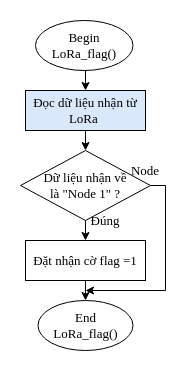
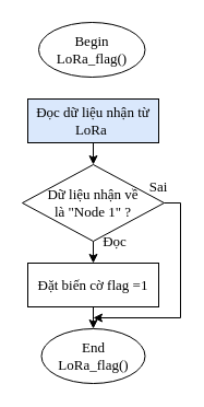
- <mxCell id="2" style="edgeStyle=orthogonalEdgeStyle;rounded=0;orthogonalLoop=1;jettySize=auto;html=1;exitX=0.5;exitY=1;exitDx=0;exitDy=0;entryX=0.5;entryY=0;entryDx=0;entryDy=0;fontSize=13;fontFamily=Times New Roman;" parent="1" source="3" target="5" edge="1"><mxGeometry relative="1" as="geometry" /></mxCell>
- <mxCell id="13" value="Node" style="text;html=1;strokeColor=none;fillColor=none;align=center;verticalAlign=middle;whiteSpace=wrap;rounded=0;fontSize=13;fontFamily=Times New Roman;" parent="1" vertex="1"><mxGeometry x="125" y="160" width="40" height="20" as="geometry" /></mxCell>
+ <mxCell id="13" value="Sai" style="text;html=1;strokeColor=none;fillColor=none;align=center;verticalAlign=middle;whiteSpace=wrap;rounded=0;fontSize=13;fontFamily=Times New Roman;" parent="1" vertex="1"><mxGeometry x="125" y="160" width="40" height="20" as="geometry" /></mxCell>
- <mxCell id="12" value="Đúng" style="text;html=1;strokeColor=none;fillColor=none;align=center;verticalAlign=middle;whiteSpace=wrap;rounded=0;fontSize=13;fontFamily=Times New Roman;" parent="1" vertex="1"><mxGeometry x="85" y="210" width="40" height="20" as="geometry" /></mxCell>
+ <mxCell id="12" value="Đọc" style="text;html=1;strokeColor=none;fillColor=none;align=center;verticalAlign=middle;whiteSpace=wrap;rounded=0;fontSize=13;fontFamily=Times New Roman;" parent="1" vertex="1"><mxGeometry x="85" y="210" width="40" height="20" as="geometry" /></mxCell>
- <mxCell id="10" value="Đặt nhận cờ flag =1" style="rounded=0;whiteSpace=wrap;html=1;fontSize=13;fontFamily=Times New Roman;" parent="1" vertex="1"><mxGeometry x="25" y="240" width="120" height="40" as="geometry" /></mxCell>
+ <mxCell id="10" value="Đặt biến cờ flag =1" style="rounded=0;whiteSpace=wrap;html=1;fontSize=13;fontFamily=Times New Roman;" parent="1" vertex="1"><mxGeometry x="25" y="240" width="120" height="40" as="geometry" /></mxCell>
